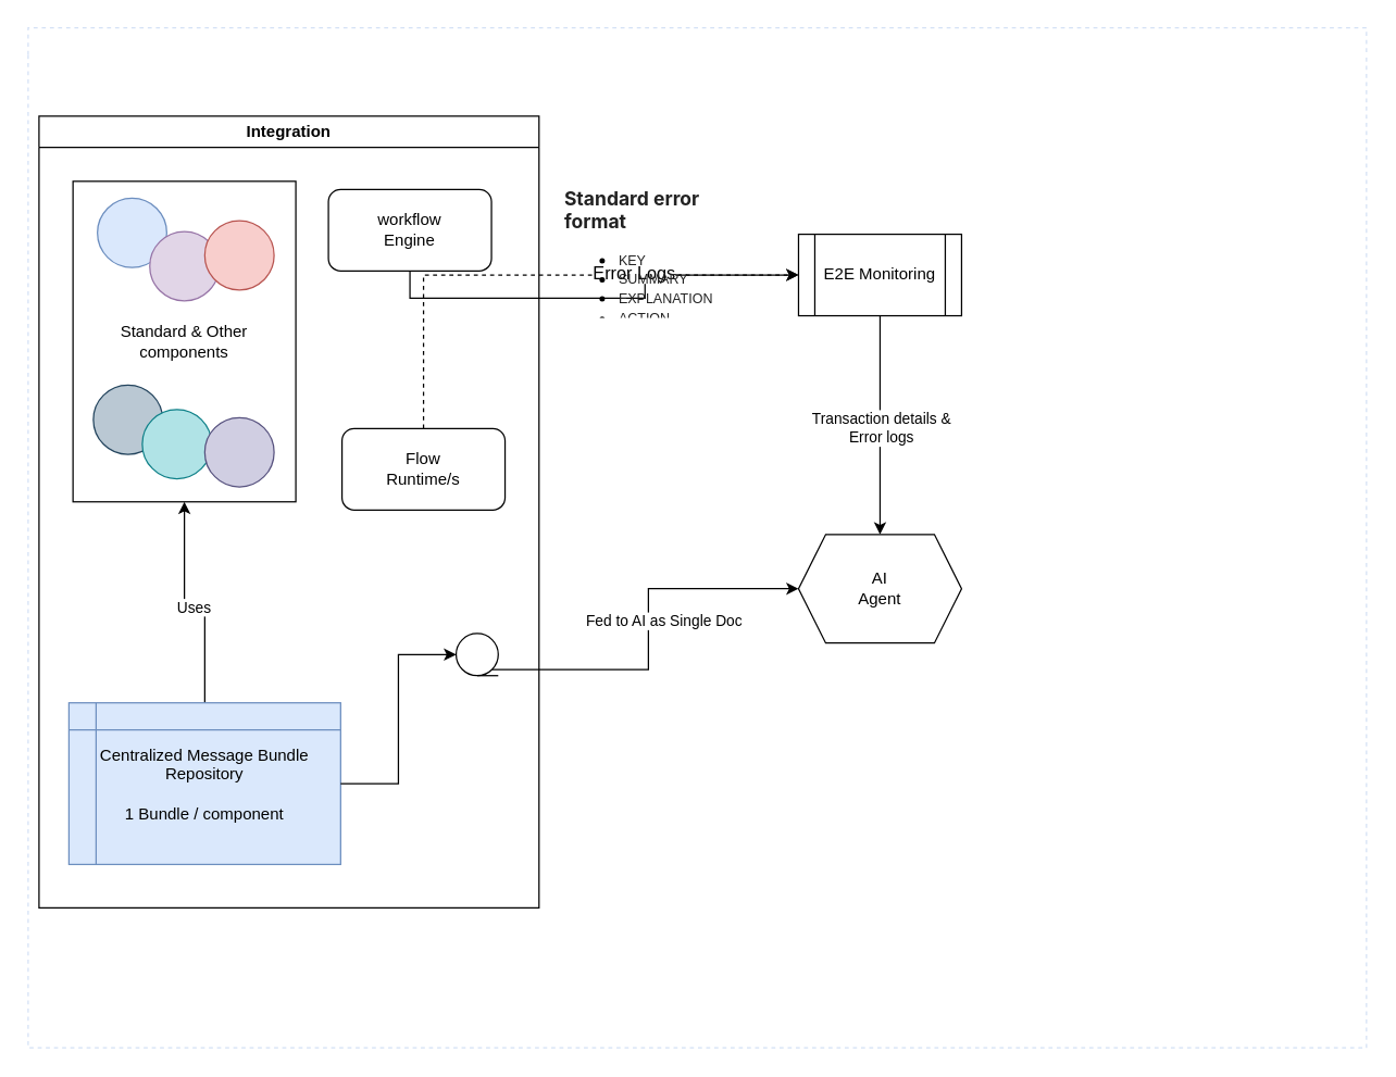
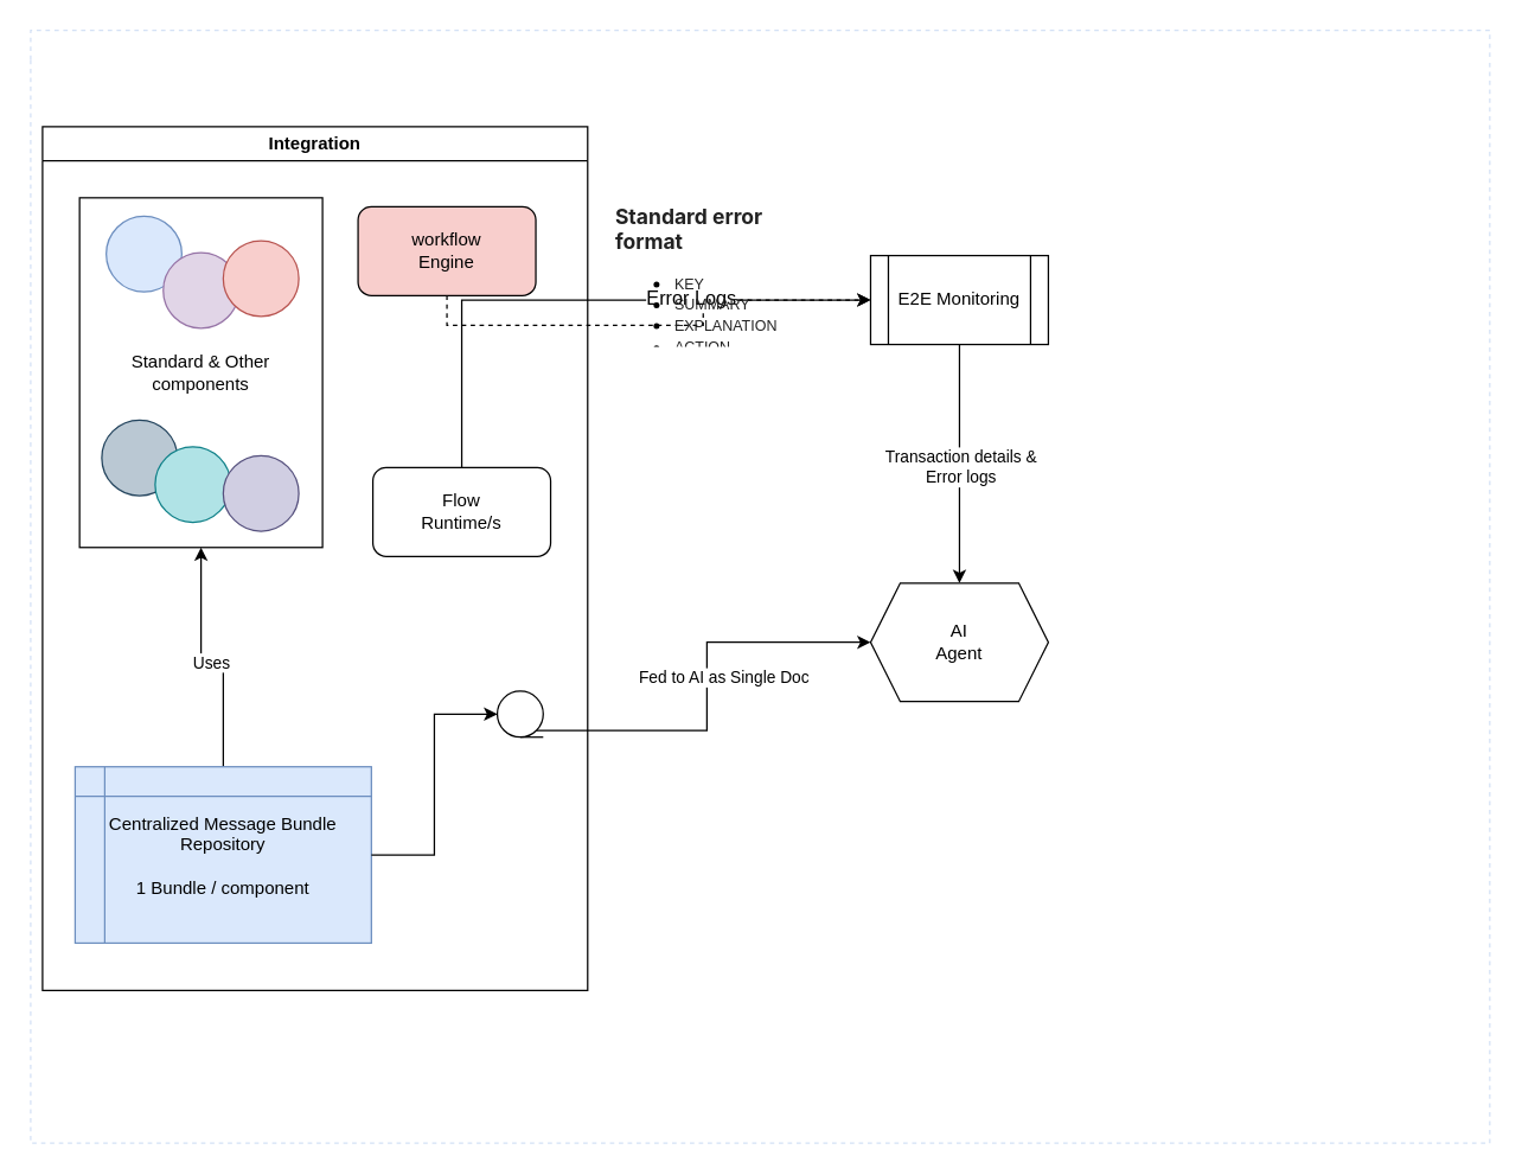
- <mxCell id="4" value="workflow&lt;div&gt;Engine&lt;/div&gt;" style="rounded=1;whiteSpace=wrap;html=1;" vertex="1" parent="2"><mxGeometry x="221" y="119" width="120" height="60" as="geometry" /></mxCell>
+ <mxCell id="4" value="workflow&lt;div&gt;Engine&lt;/div&gt;" style="rounded=1;whiteSpace=wrap;html=1;fillColor=#f8cecc;" vertex="1" parent="2"><mxGeometry x="221" y="119" width="120" height="60" as="geometry" /></mxCell>
- <mxCell id="5" style="edgeStyle=orthogonalEdgeStyle;rounded=0;orthogonalLoop=1;jettySize=auto;html=1;exitX=0.5;exitY=0;exitDx=0;exitDy=0;entryX=0;entryY=0.5;entryDx=0;entryDy=0;dashed=1;" edge="1" parent="2" source="7" target="10"><mxGeometry relative="1" as="geometry" /></mxCell>
+ <mxCell id="5" style="edgeStyle=orthogonalEdgeStyle;rounded=0;orthogonalLoop=1;jettySize=auto;html=1;exitX=0.5;exitY=0;exitDx=0;exitDy=0;entryX=0;entryY=0.5;entryDx=0;entryDy=0;" edge="1" parent="2" source="7" target="10"><mxGeometry relative="1" as="geometry" /></mxCell>
- <mxCell id="3" style="edgeStyle=orthogonalEdgeStyle;rounded=0;orthogonalLoop=1;jettySize=auto;html=1;exitX=0.5;exitY=1;exitDx=0;exitDy=0;entryX=0;entryY=0.5;entryDx=0;entryDy=0;" edge="1" parent="2" source="4" target="10"><mxGeometry relative="1" as="geometry" /></mxCell>
+ <mxCell id="3" style="edgeStyle=orthogonalEdgeStyle;rounded=0;orthogonalLoop=1;jettySize=auto;html=1;exitX=0.5;exitY=1;exitDx=0;exitDy=0;entryX=0;entryY=0.5;entryDx=0;entryDy=0;dashed=1;" edge="1" parent="2" source="4" target="10"><mxGeometry relative="1" as="geometry" /></mxCell>
